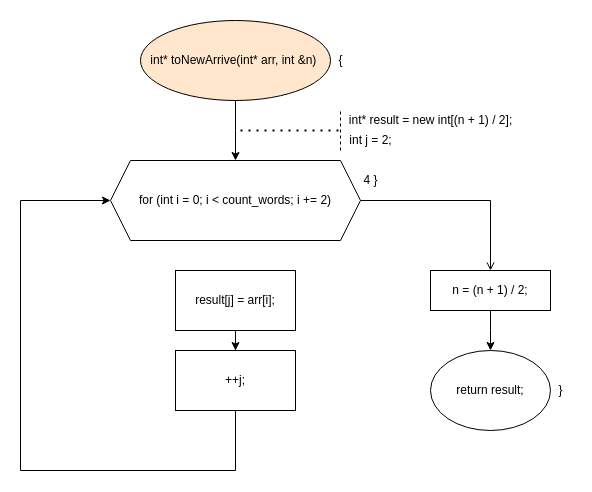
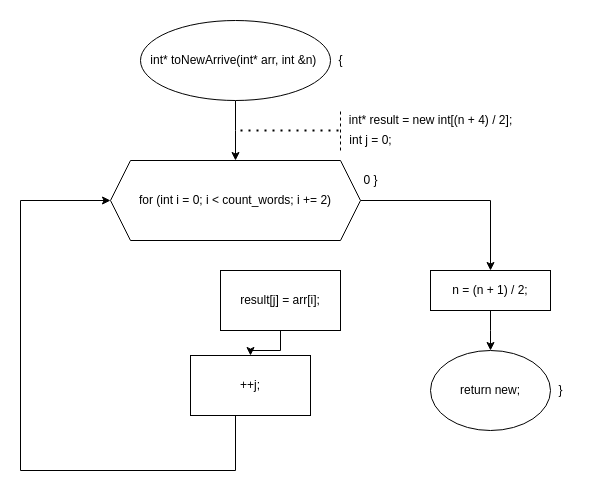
- <mxCell id="3" value="int* toNewArrive(int* arr, int &amp;amp;n)&amp;nbsp;" style="ellipse;whiteSpace=wrap;html=1;fillColor=#ffe6cc;" vertex="1" parent="1"><mxGeometry x="140" y="20" width="190" height="80" as="geometry" /></mxCell>
+ <mxCell id="3" value="int* toNewArrive(int* arr, int &amp;amp;n)&amp;nbsp;" style="ellipse;whiteSpace=wrap;html=1;" vertex="1" parent="1"><mxGeometry x="140" y="20" width="190" height="80" as="geometry" /></mxCell>
- <mxCell id="6" value="int* result = new int[(n + 1) / 2];" style="text;html=1;align=center;verticalAlign=middle;resizable=0;points=[];autosize=1;" vertex="1" parent="1"><mxGeometry x="340" y="110" width="180" height="20" as="geometry" /></mxCell>
+ <mxCell id="6" value="int* result = new int[(n + 4) / 2];" style="text;html=1;align=center;verticalAlign=middle;resizable=0;points=[];autosize=1;" vertex="1" parent="1"><mxGeometry x="340" y="110" width="180" height="20" as="geometry" /></mxCell>
- <mxCell id="7" value="int j = 2;" style="text;html=1;align=center;verticalAlign=middle;resizable=0;points=[];autosize=1;" vertex="1" parent="1"><mxGeometry x="340" y="130" width="60" height="20" as="geometry" /></mxCell>
+ <mxCell id="7" value="int j = 0;" style="text;html=1;align=center;verticalAlign=middle;resizable=0;points=[];autosize=1;" vertex="1" parent="1"><mxGeometry x="340" y="130" width="60" height="20" as="geometry" /></mxCell>
- <mxCell id="19" value="4 }" style="text;html=1;align=center;verticalAlign=middle;resizable=0;points=[];autosize=1;" vertex="1" parent="1"><mxGeometry x="355" y="170" width="30" height="20" as="geometry" /></mxCell>
+ <mxCell id="19" value="0 }" style="text;html=1;align=center;verticalAlign=middle;resizable=0;points=[];autosize=1;" vertex="1" parent="1"><mxGeometry x="355" y="170" width="30" height="20" as="geometry" /></mxCell>
- <mxCell id="8" style="edgeStyle=orthogonalEdgeStyle;rounded=0;orthogonalLoop=1;jettySize=auto;html=1;endArrow=open;" edge="1" parent="1" source="9" target="15"><mxGeometry relative="1" as="geometry"><mxPoint x="490" y="300" as="targetPoint" /><Array as="points"><mxPoint x="490" y="200" /></Array></mxGeometry></mxCell>
+ <mxCell id="8" style="edgeStyle=orthogonalEdgeStyle;rounded=0;orthogonalLoop=1;jettySize=auto;html=1;" edge="1" parent="1" source="9" target="15"><mxGeometry relative="1" as="geometry"><mxPoint x="490" y="300" as="targetPoint" /><Array as="points"><mxPoint x="490" y="200" /></Array></mxGeometry></mxCell>
- <mxCell id="11" value="&lt;div&gt;result[j] = arr[i];&lt;/div&gt;" style="rounded=0;whiteSpace=wrap;html=1;" vertex="1" parent="1"><mxGeometry x="175" y="270" width="120" height="60" as="geometry" /></mxCell>
+ <mxCell id="11" value="&lt;div&gt;result[j] = arr[i];&lt;/div&gt;" style="rounded=0;whiteSpace=wrap;html=1;" vertex="1" parent="1"><mxGeometry x="220" y="270" width="120" height="60" as="geometry" /></mxCell>
- <mxCell id="13" value="++j;" style="rounded=0;whiteSpace=wrap;html=1;" vertex="1" parent="1"><mxGeometry x="175" y="350" width="120" height="60" as="geometry" /></mxCell>
+ <mxCell id="13" value="++j;" style="rounded=0;whiteSpace=wrap;html=1;" vertex="1" parent="1"><mxGeometry x="190" y="355" width="120" height="60" as="geometry" /></mxCell>
- <mxCell id="16" value="return result;" style="ellipse;whiteSpace=wrap;html=1;" vertex="1" parent="1"><mxGeometry x="430" y="350" width="120" height="80" as="geometry" /></mxCell>
+ <mxCell id="16" value="return new;" style="ellipse;whiteSpace=wrap;html=1;" vertex="1" parent="1"><mxGeometry x="430" y="350" width="120" height="80" as="geometry" /></mxCell>
